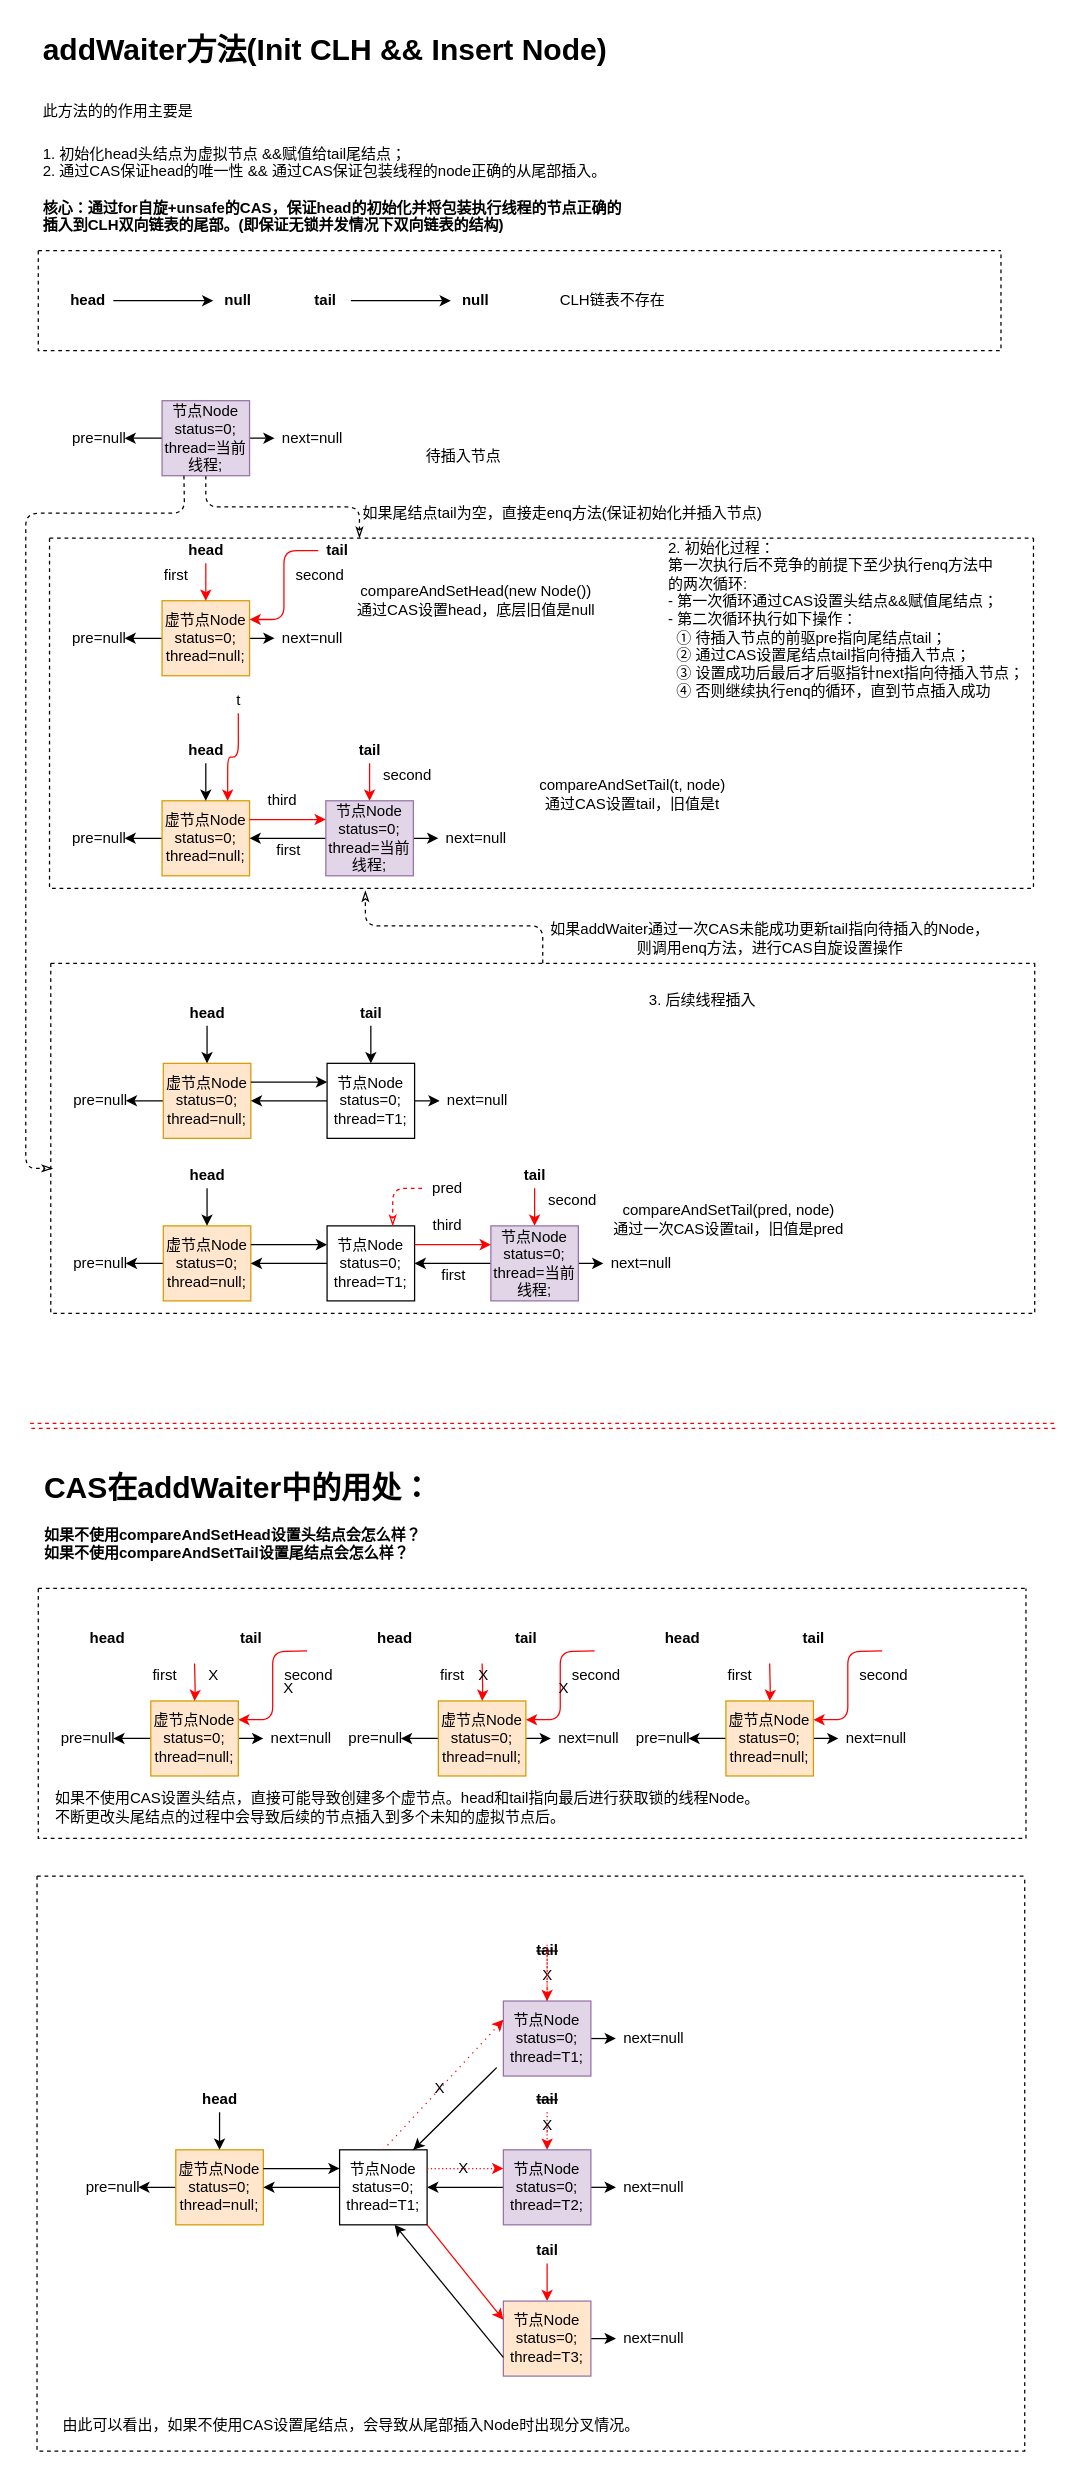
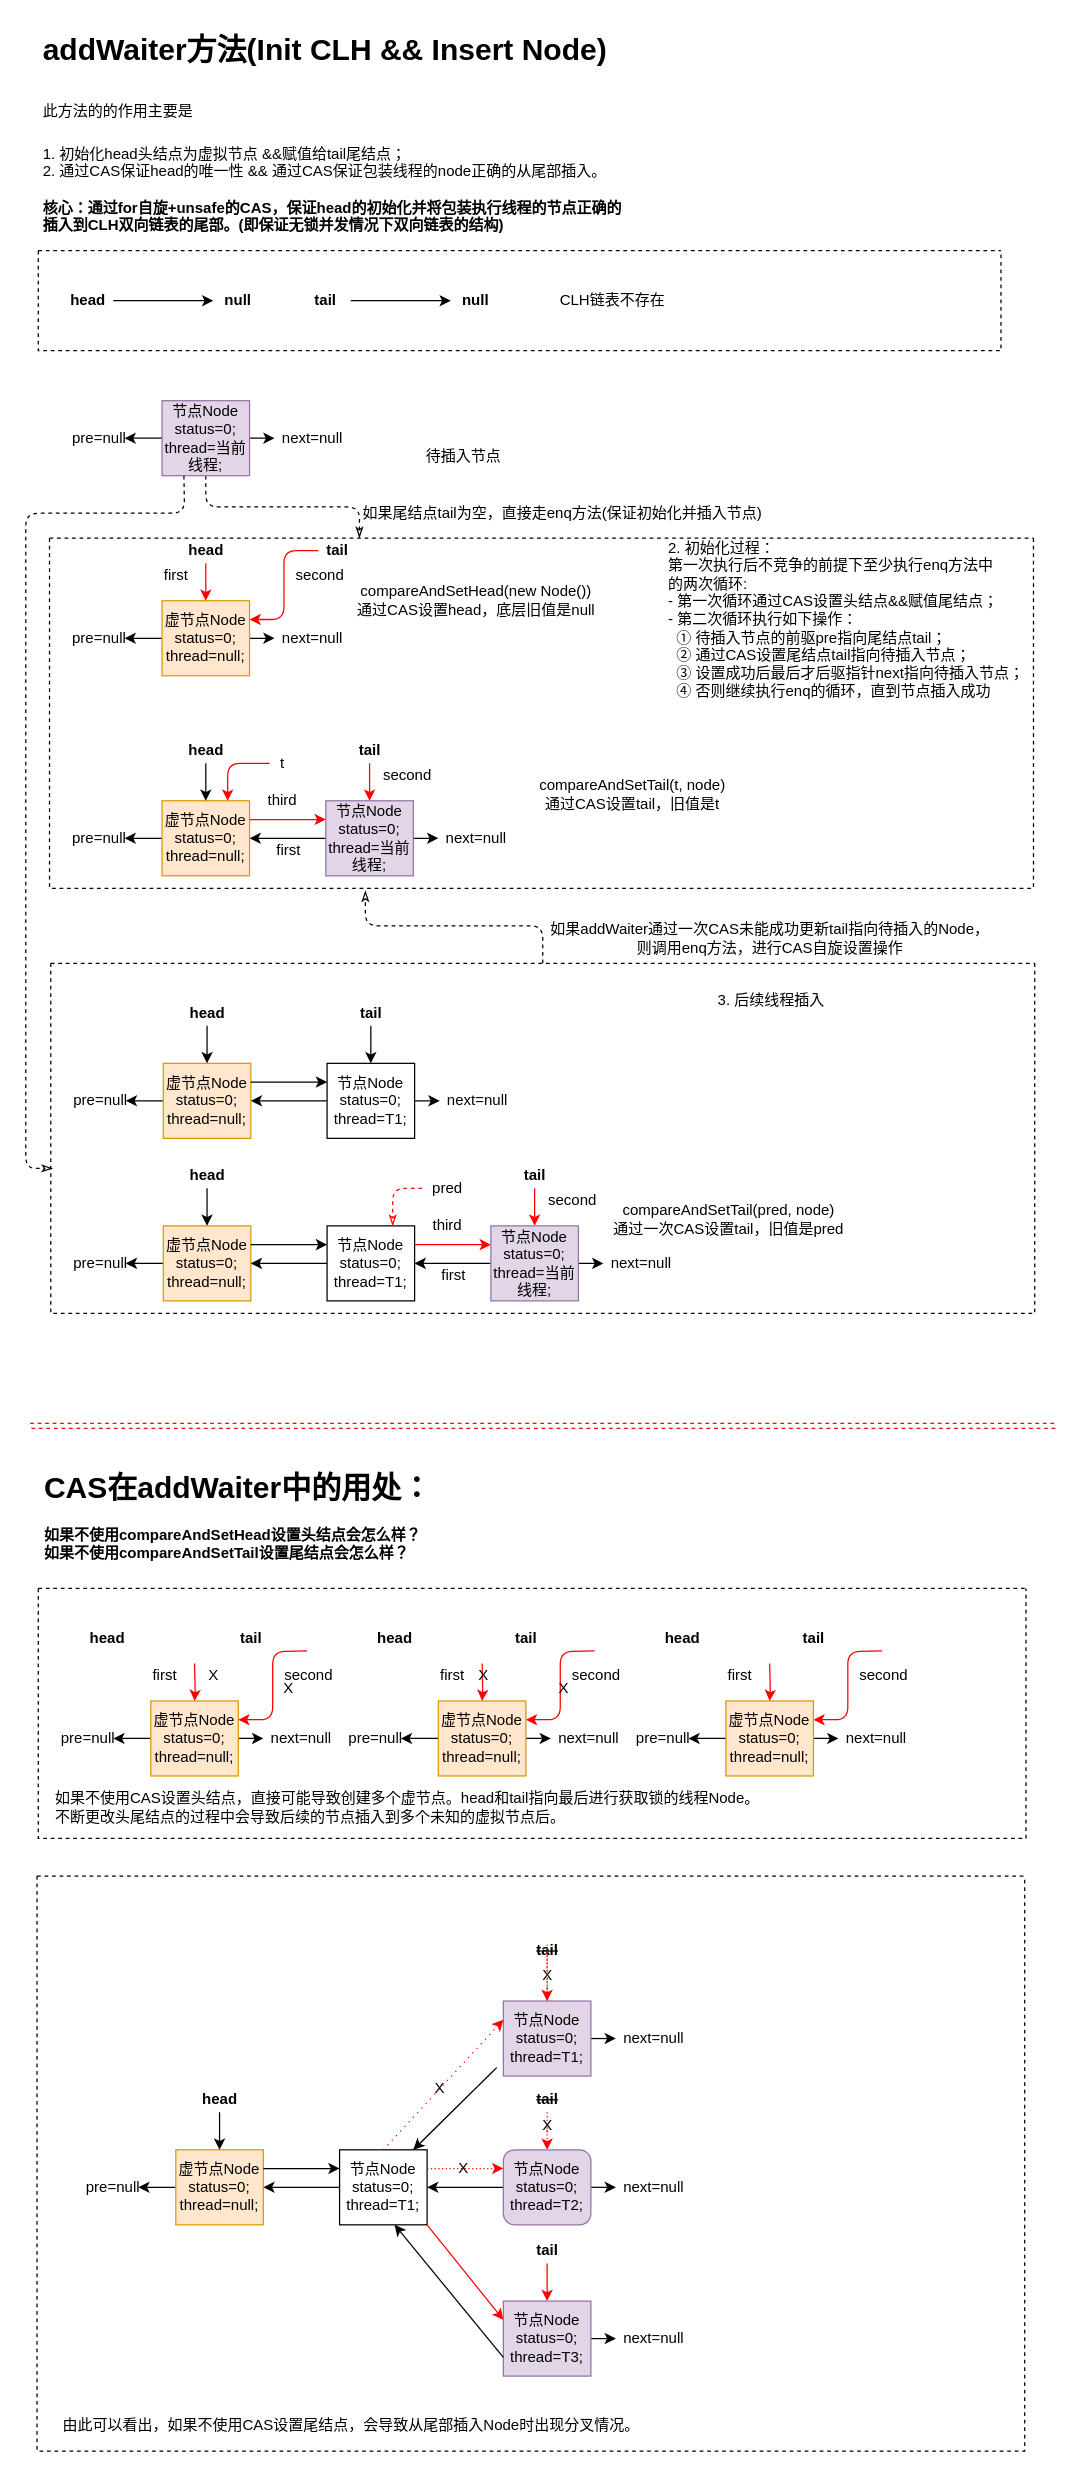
- <mxCell id="39" value="t" style="text;html=1;align=center;verticalAlign=middle;resizable=0;points=[];autosize=1;strokeColor=none;" vertex="1" parent="18"><mxGeometry x="141" y="120" width="20" height="20" as="geometry" /></mxCell>
+ <mxCell id="39" value="t" style="text;html=1;align=center;verticalAlign=middle;resizable=0;points=[];autosize=1;strokeColor=none;" vertex="1" parent="18"><mxGeometry x="176" y="170" width="20" height="20" as="geometry" /></mxCell>
- <mxCell id="84" value="3. 后续线程插入" style="text;html=1;align=center;verticalAlign=middle;resizable=0;points=[];autosize=1;strokeColor=none;" vertex="1" parent="1"><mxGeometry x="511" y="790" width="100" height="20" as="geometry" /></mxCell>
+ <mxCell id="84" value="3. 后续线程插入" style="text;html=1;align=center;verticalAlign=middle;resizable=0;points=[];autosize=1;strokeColor=none;" vertex="1" parent="1"><mxGeometry x="566" y="790" width="100" height="20" as="geometry" /></mxCell>
- <mxCell id="143" value="节点Node&lt;br&gt;status=0;&lt;br&gt;thread=T2;" style="rounded=0;whiteSpace=wrap;html=1;sketch=0;fillColor=#e1d5e7;strokeColor=#9673a6;" vertex="1" parent="130"><mxGeometry x="373" y="219" width="70" height="60" as="geometry" /></mxCell>
+ <mxCell id="143" value="节点Node&lt;br&gt;status=0;&lt;br&gt;thread=T2;" style="whiteSpace=wrap;html=1;sketch=0;fillColor=#e1d5e7;strokeColor=#9673a6;rounded=1;" vertex="1" parent="130"><mxGeometry x="373" y="219" width="70" height="60" as="geometry" /></mxCell>
- <mxCell id="149" value="节点Node&lt;br&gt;status=0;&lt;br&gt;thread=T3;" style="rounded=0;whiteSpace=wrap;html=1;sketch=0;fillColor=#ffe6cc;strokeColor=#9673a6;" vertex="1" parent="130"><mxGeometry x="373" y="340" width="70" height="60" as="geometry" /></mxCell>
+ <mxCell id="149" value="节点Node&lt;br&gt;status=0;&lt;br&gt;thread=T3;" style="rounded=0;whiteSpace=wrap;html=1;sketch=0;fillColor=#e1d5e7;strokeColor=#9673a6;" vertex="1" parent="130"><mxGeometry x="373" y="340" width="70" height="60" as="geometry" /></mxCell>
